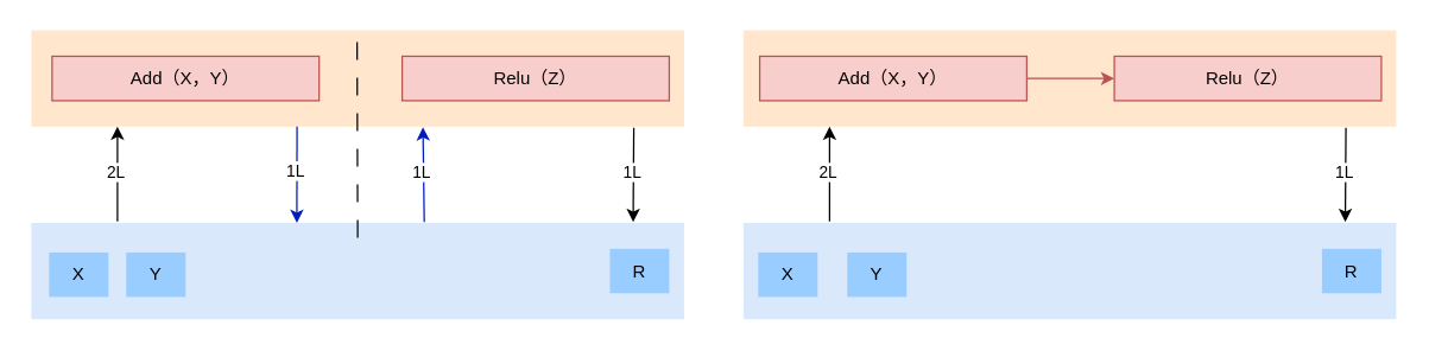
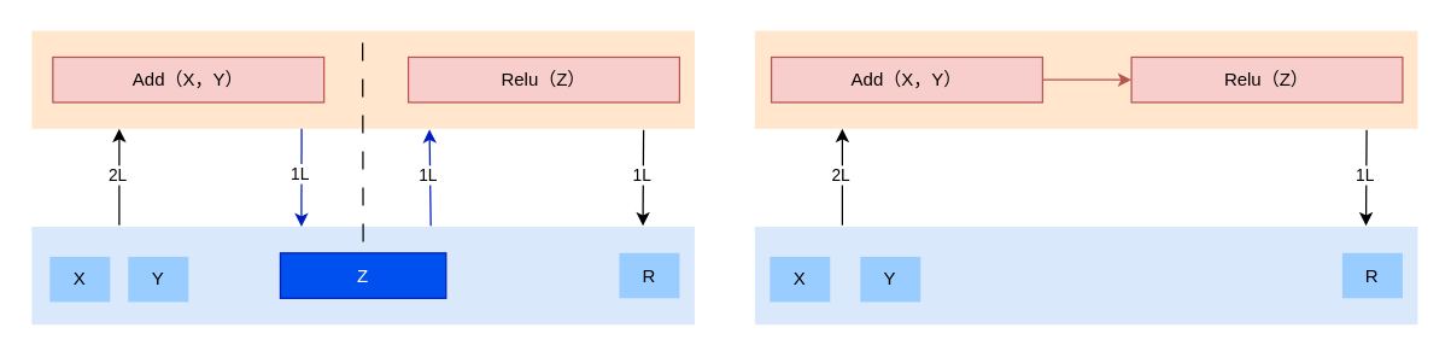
+ <mxCell id="10" value="Z" style="text;html=1;strokeColor=#001DBC;fillColor=#0050ef;align=center;verticalAlign=middle;whiteSpace=wrap;rounded=0;fontColor=#ffffff;" vertex="1" parent="2"><mxGeometry x="165" y="147.5" width="110" height="30" as="geometry" /></mxCell>
